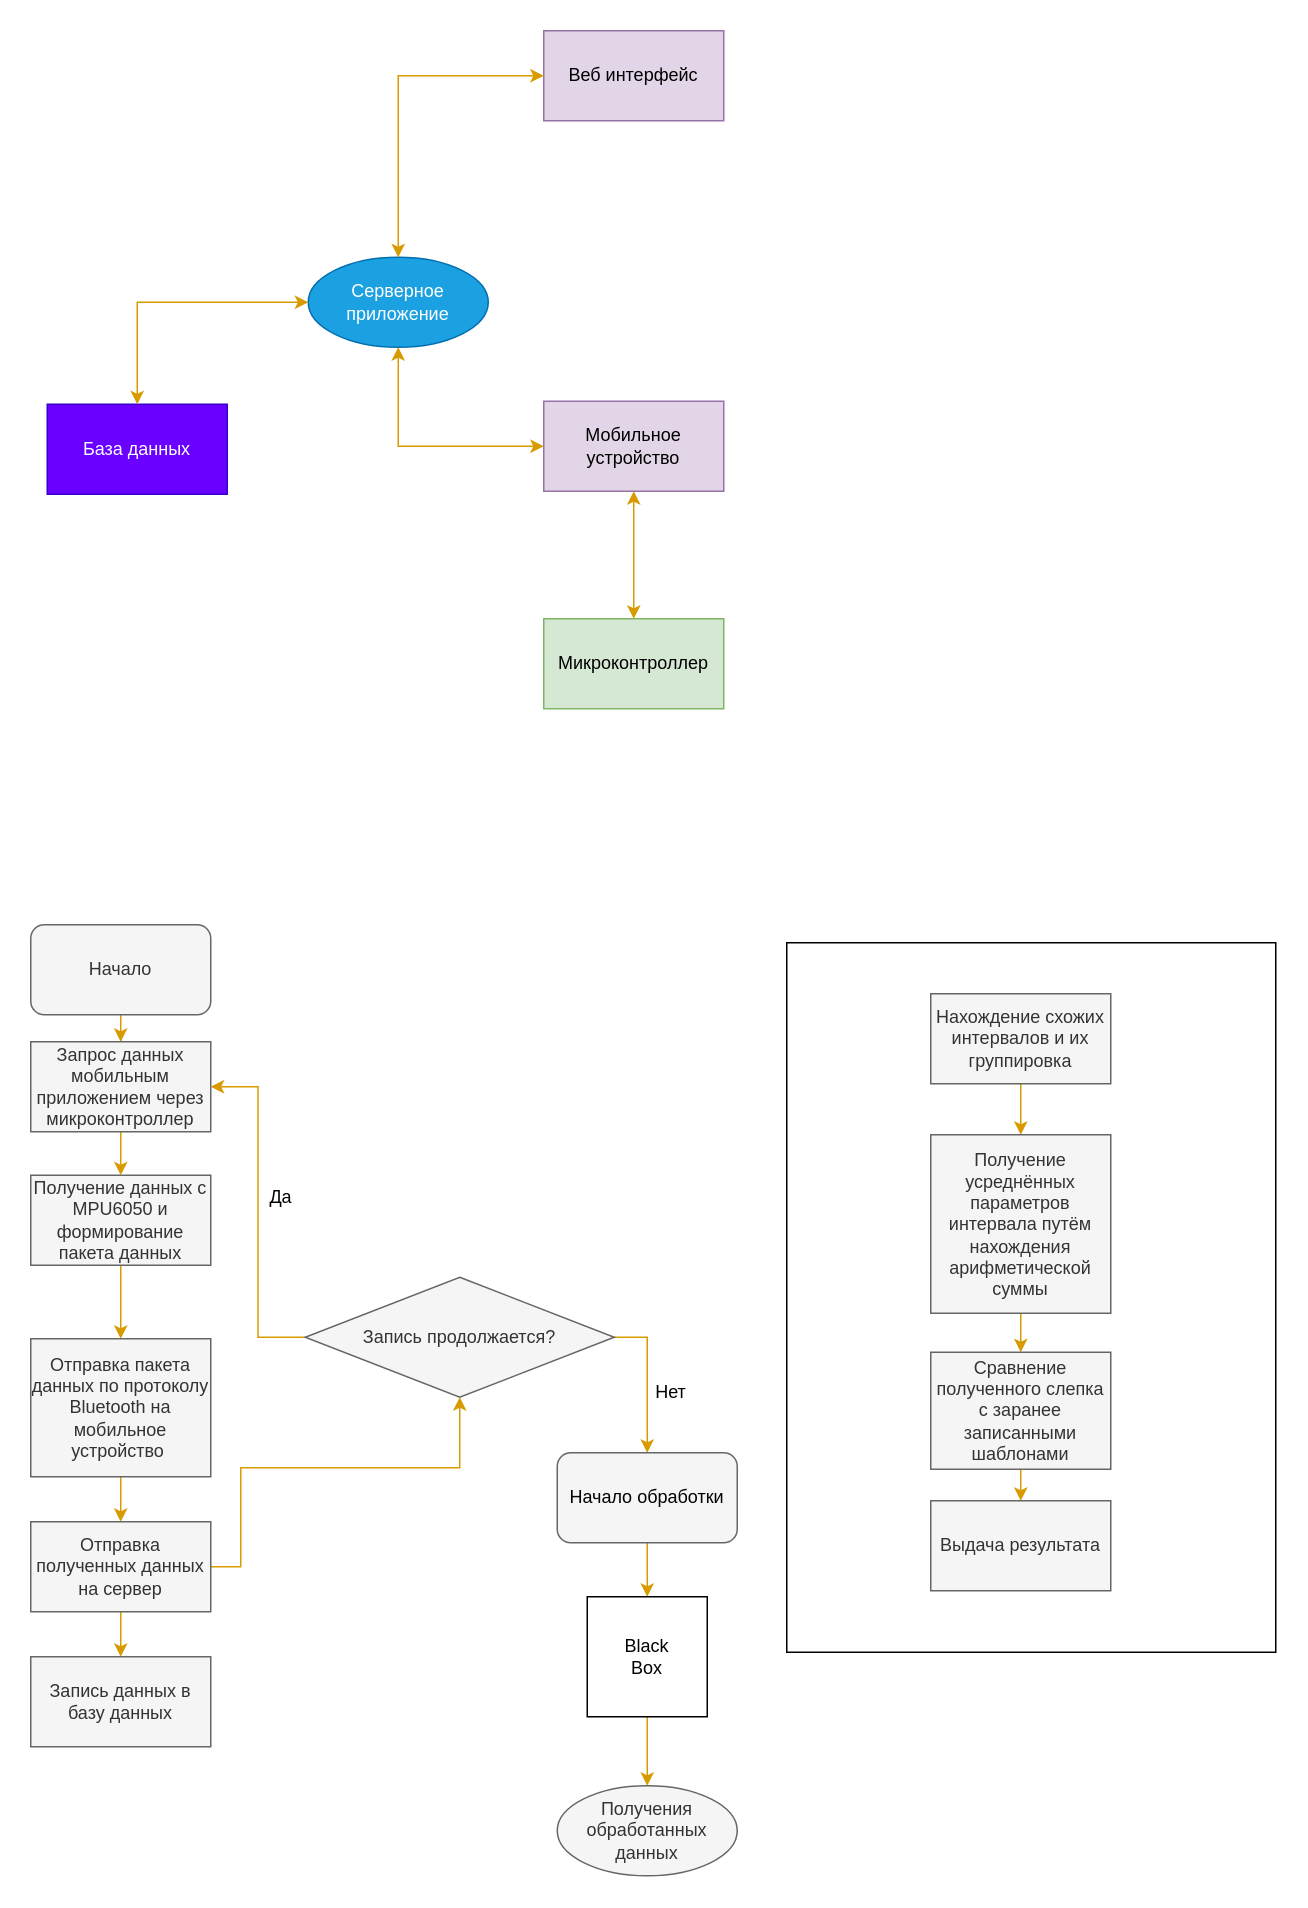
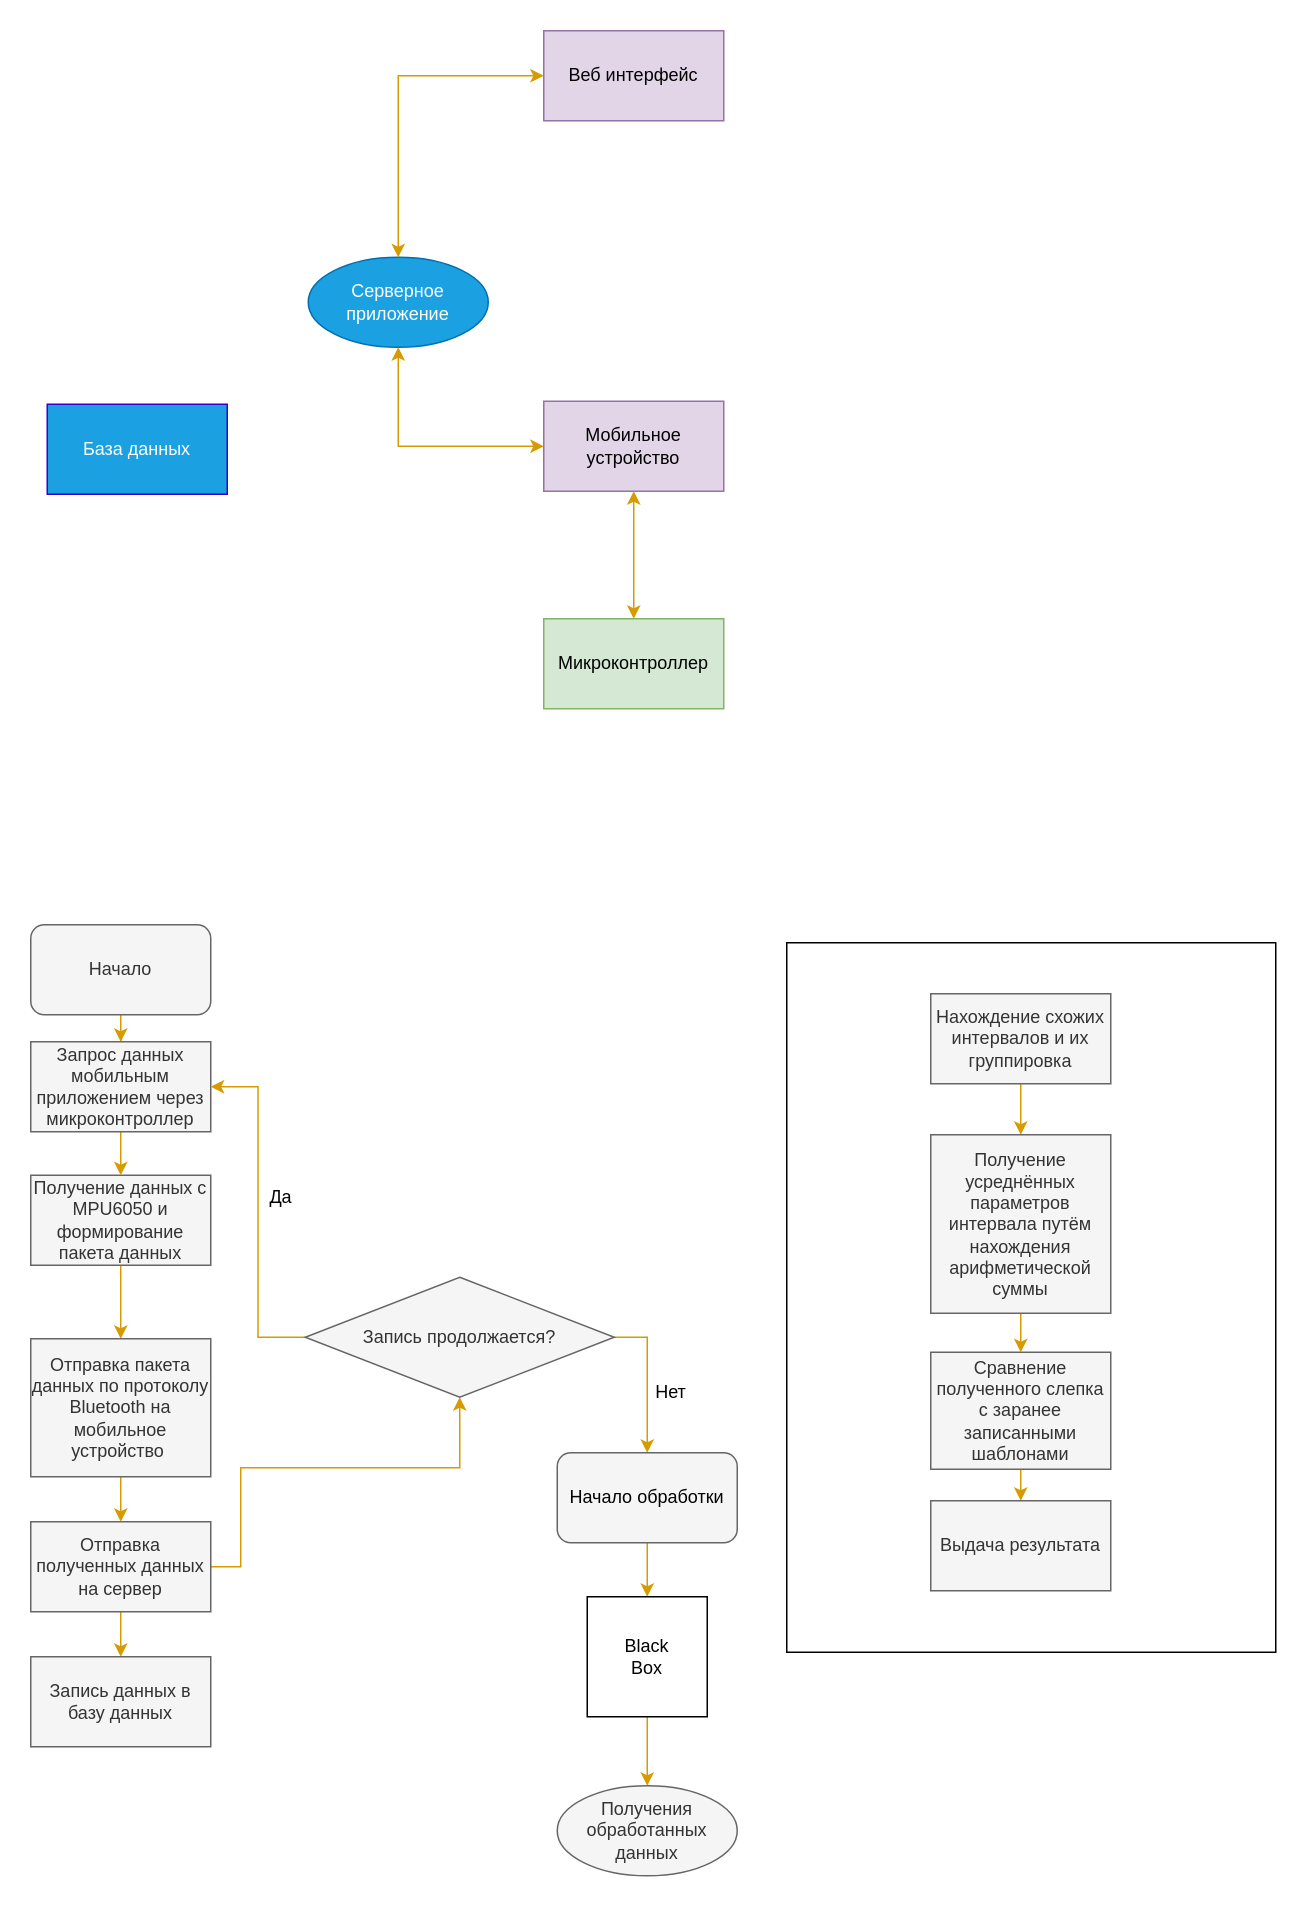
- <mxCell id="4" value="" style="endArrow=classic;startArrow=classic;html=1;rounded=0;entryX=0;entryY=0.5;entryDx=0;entryDy=0;exitX=0.5;exitY=0;exitDx=0;exitDy=0;fillColor=#ffe6cc;strokeColor=#d79b00;" parent="1" source="2" target="3" edge="1"><mxGeometry width="50" height="50" relative="1" as="geometry"><mxPoint x="37" y="221" as="sourcePoint" /><mxPoint x="87" y="171" as="targetPoint" /><Array as="points"><mxPoint x="91" y="201" /></Array></mxGeometry></mxCell>
- <mxCell id="2" value="База данных" style="rounded=0;whiteSpace=wrap;html=1;fillColor=#6a00ff;fontColor=#ffffff;strokeColor=#3700CC;" parent="1" vertex="1"><mxGeometry x="31" y="269" width="120" height="60" as="geometry" /></mxCell>
+ <mxCell id="2" value="База данных" style="rounded=0;whiteSpace=wrap;html=1;fillColor=#1ba1e2;fontColor=#ffffff;strokeColor=#3700CC;" parent="1" vertex="1"><mxGeometry x="31" y="269" width="120" height="60" as="geometry" /></mxCell>
